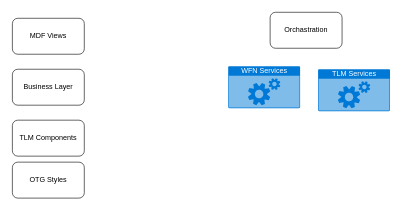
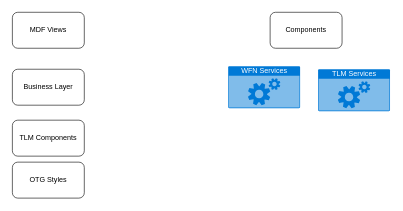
- <mxCell id="3" value="Orchastration" style="rounded=1;whiteSpace=wrap;html=1;" vertex="1" parent="1"><mxGeometry x="450" y="20" width="120" height="60" as="geometry" /></mxCell>
+ <mxCell id="3" value="Components" style="rounded=1;whiteSpace=wrap;html=1;" vertex="1" parent="1"><mxGeometry x="450" y="20" width="120" height="60" as="geometry" /></mxCell>
- <mxCell id="2" value="MDF Views" style="rounded=1;whiteSpace=wrap;html=1;" vertex="1" parent="1"><mxGeometry x="20" y="30" width="120" height="60" as="geometry" /></mxCell>
+ <mxCell id="2" value="MDF Views" style="rounded=1;whiteSpace=wrap;html=1;" vertex="1" parent="1"><mxGeometry x="20" y="20" width="120" height="60" as="geometry" /></mxCell>
